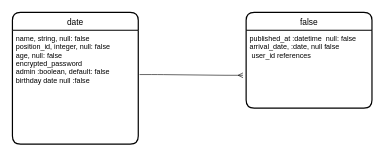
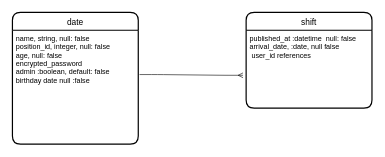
- <mxCell id="4" value="false" style="swimlane;childLayout=stackLayout;horizontal=1;startSize=30;horizontalStack=0;rounded=1;fontSize=14;fontStyle=0;strokeWidth=2;resizeParent=0;resizeLast=1;shadow=0;dashed=0;align=center;" vertex="1" parent="1"><mxGeometry x="410" y="20" width="210" height="160" as="geometry" /></mxCell>
+ <mxCell id="4" value="shift" style="swimlane;childLayout=stackLayout;horizontal=1;startSize=30;horizontalStack=0;rounded=1;fontSize=14;fontStyle=0;strokeWidth=2;resizeParent=0;resizeLast=1;shadow=0;dashed=0;align=center;" vertex="1" parent="1"><mxGeometry x="410" y="20" width="210" height="160" as="geometry" /></mxCell>
